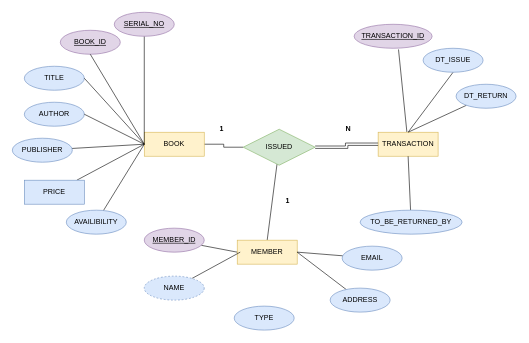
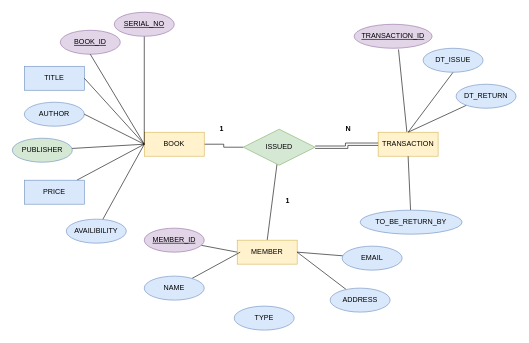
- <mxCell id="7" value="TITLE" style="ellipse;whiteSpace=wrap;html=1;align=center;fillColor=#dae8fc;strokeColor=#6c8ebf;" vertex="1" parent="1"><mxGeometry x="40" y="110" width="100" height="40" as="geometry" /></mxCell>
+ <mxCell id="7" value="TITLE" style="whiteSpace=wrap;html=1;align=center;fillColor=#dae8fc;strokeColor=#6c8ebf;rounded=0;" vertex="1" parent="1"><mxGeometry x="40" y="110" width="100" height="40" as="geometry" /></mxCell>
- <mxCell id="15" value="PUBLISHER" style="ellipse;whiteSpace=wrap;html=1;align=center;fillColor=#dae8fc;strokeColor=#6c8ebf;" vertex="1" parent="1"><mxGeometry y="230" width="100" height="40" as="geometry" x="20" /></mxCell>
+ <mxCell id="15" value="PUBLISHER" style="ellipse;whiteSpace=wrap;html=1;align=center;fillColor=#d5e8d4;strokeColor=#6c8ebf;" vertex="1" parent="1"><mxGeometry y="230" width="100" height="40" as="geometry" x="20" /></mxCell>
- <mxCell id="5" value="AVAILIBILITY" style="ellipse;whiteSpace=wrap;html=1;align=center;fillColor=#dae8fc;strokeColor=#6c8ebf;" vertex="1" parent="1"><mxGeometry x="110" y="350" width="100" height="40" as="geometry" /></mxCell>
+ <mxCell id="5" value="AVAILIBILITY" style="ellipse;whiteSpace=wrap;html=1;align=center;fillColor=#dae8fc;strokeColor=#6c8ebf;" vertex="1" parent="1"><mxGeometry x="110" y="365" width="100" height="40" as="geometry" /></mxCell>
- <mxCell id="26" value="TO_BE_RETURNED_BY" style="ellipse;whiteSpace=wrap;html=1;align=center;fillColor=#dae8fc;strokeColor=#6c8ebf;" vertex="1" parent="1"><mxGeometry x="600" y="350" width="170" height="40" as="geometry" /></mxCell>
+ <mxCell id="26" value="TO_BE_RETURN_BY" style="ellipse;whiteSpace=wrap;html=1;align=center;fillColor=#dae8fc;strokeColor=#6c8ebf;" vertex="1" parent="1"><mxGeometry x="600" y="350" width="170" height="40" as="geometry" /></mxCell>
- <mxCell id="34" value="NAME" style="ellipse;whiteSpace=wrap;html=1;align=center;fillColor=#dae8fc;strokeColor=#6c8ebf;dashed=1;" vertex="1" parent="1"><mxGeometry x="240" y="460" width="100" height="40" as="geometry" /></mxCell>
+ <mxCell id="34" value="NAME" style="ellipse;whiteSpace=wrap;html=1;align=center;fillColor=#dae8fc;strokeColor=#6c8ebf;" vertex="1" parent="1"><mxGeometry x="240" y="460" width="100" height="40" as="geometry" /></mxCell>
